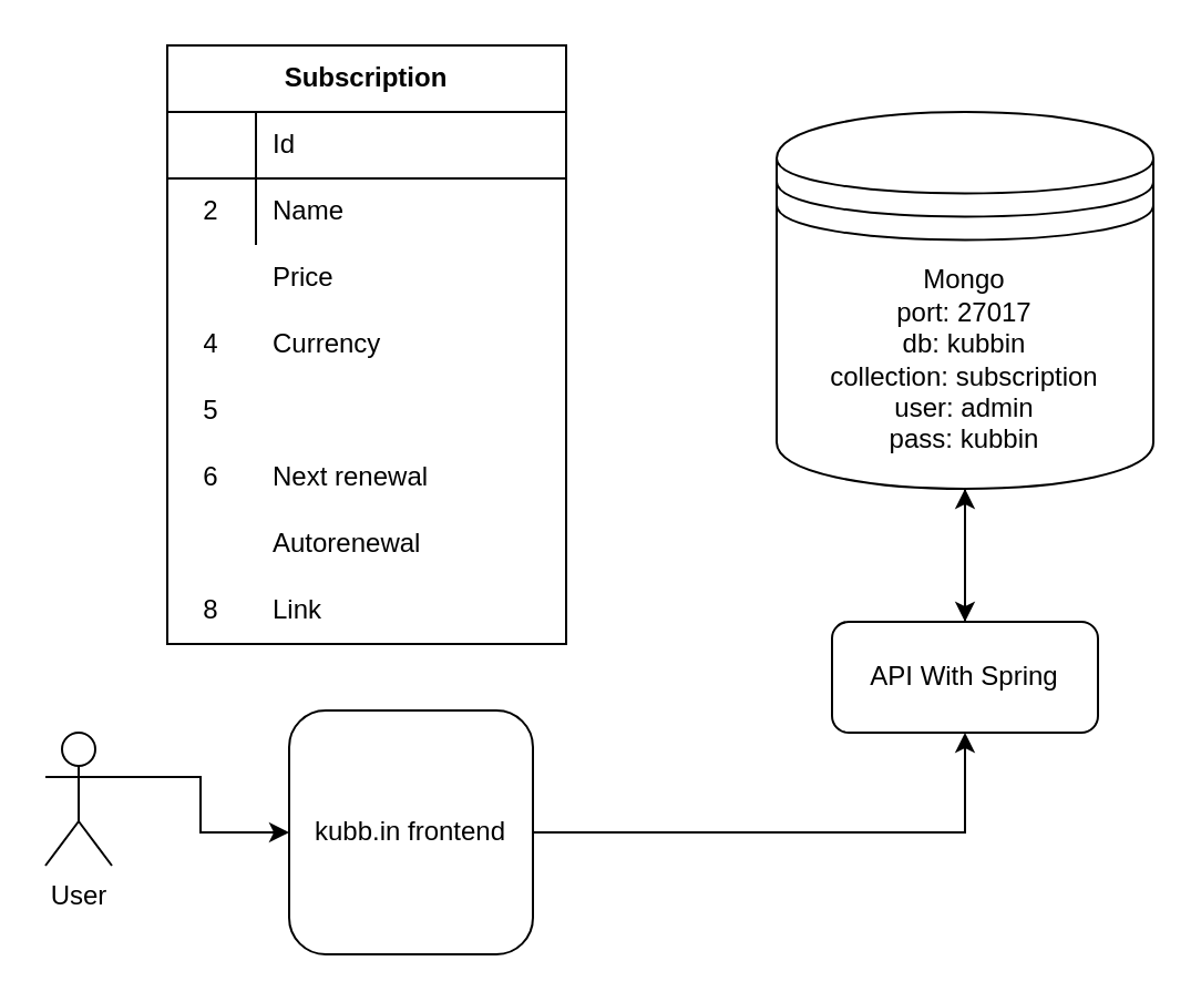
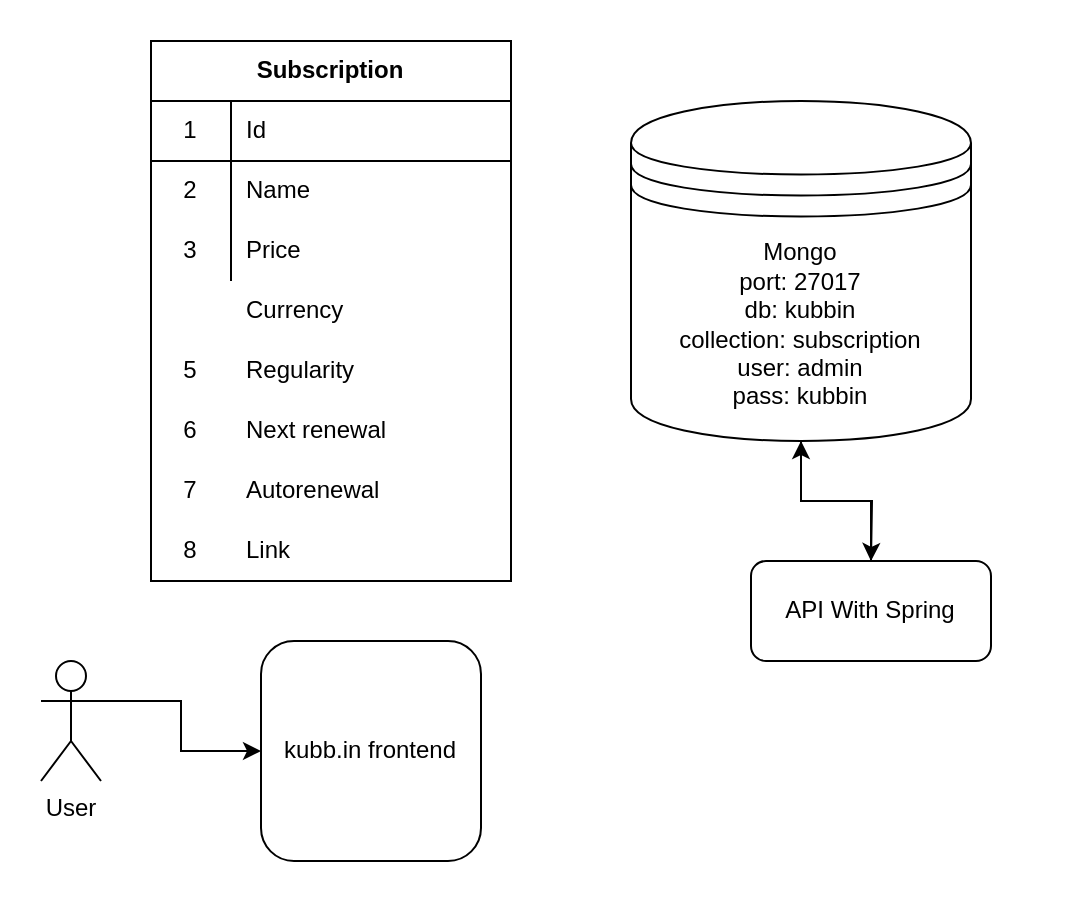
+ <mxCell id="4" value="1" style="shape=partialRectangle;html=1;whiteSpace=wrap;connectable=0;fillColor=none;top=0;left=0;bottom=0;right=0;overflow=hidden;" parent="3" vertex="1"><mxGeometry width="40" height="30" as="geometry" /></mxCell>
+ <mxCell id="10" value="3" style="shape=partialRectangle;html=1;whiteSpace=wrap;connectable=0;fillColor=none;top=0;left=0;bottom=0;right=0;overflow=hidden;" parent="9" vertex="1"><mxGeometry width="40" height="30" as="geometry" /></mxCell>
- <mxCell id="23" value="Mongo&lt;br&gt;port: 27017&lt;br&gt;db: kubbin&lt;br&gt;collection: subscription&lt;br&gt;user: admin&lt;br&gt;pass: kubbin" style="shape=datastore;whiteSpace=wrap;html=1;" parent="1" vertex="1"><mxGeometry x="350" y="50" width="170" height="170" as="geometry" /></mxCell>
+ <mxCell id="23" value="Mongo&lt;br&gt;port: 27017&lt;br&gt;db: kubbin&lt;br&gt;collection: subscription&lt;br&gt;user: admin&lt;br&gt;pass: kubbin" style="shape=datastore;whiteSpace=wrap;html=1;" parent="1" vertex="1"><mxGeometry x="315" y="50" width="170" height="170" as="geometry" /></mxCell>
- <mxCell id="12" value="4" style="shape=partialRectangle;html=1;whiteSpace=wrap;connectable=0;fillColor=none;top=0;left=0;bottom=0;right=0;overflow=hidden;" parent="1" vertex="1"><mxGeometry x="75" y="140" width="40" height="30" as="geometry" /></mxCell>
+ <mxCell id="15" value="Regularity" style="shape=partialRectangle;html=1;whiteSpace=wrap;connectable=0;fillColor=none;top=0;left=0;bottom=0;right=0;align=left;spacingLeft=6;overflow=hidden;" parent="1" vertex="1"><mxGeometry x="115" y="170" width="140" height="30" as="geometry" /></mxCell>
+ <mxCell id="18" value="7" style="shape=partialRectangle;html=1;whiteSpace=wrap;connectable=0;fillColor=none;top=0;left=0;bottom=0;right=0;overflow=hidden;" parent="1" vertex="1"><mxGeometry x="75" y="230" width="40" height="30" as="geometry" /></mxCell>
- <mxCell id="28" style="edgeStyle=orthogonalEdgeStyle;rounded=0;orthogonalLoop=1;jettySize=auto;html=1;entryX=0.5;entryY=1;entryDx=0;entryDy=0;" parent="1" source="29" target="25" edge="1"><mxGeometry relative="1" as="geometry" /></mxCell>
